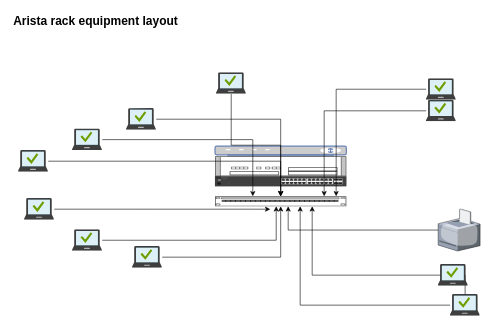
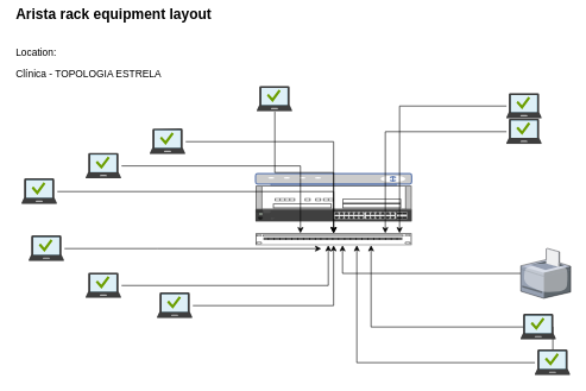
- <mxCell id="7" value="Arista rack equipment layout" style="text;html=1;resizable=1;points=[];autosize=0;align=left;verticalAlign=top;spacingTop=-4;fontSize=20;fontStyle=1" parent="1" vertex="1"><mxGeometry x="20" y="20" width="580" height="30" as="geometry" /></mxCell>
+ <mxCell id="7" value="Arista rack equipment layout" style="text;html=1;resizable=1;points=[];autosize=0;align=left;verticalAlign=top;spacingTop=-4;fontSize=20;fontStyle=1" parent="1" vertex="1"><mxGeometry x="20" y="5" width="580" height="30" as="geometry" /></mxCell>
+ <mxCell id="8" value="Location:" style="text;html=1;resizable=1;points=[];autosize=0;align=left;verticalAlign=middle;spacingTop=-4;fontSize=14;fontStyle=0" parent="1" vertex="1"><mxGeometry x="20" y="60" width="580" height="30" as="geometry" /></mxCell>
+ <mxCell id="9" value="Clínica - TOPOLOGIA ESTRELA" style="text;html=1;resizable=1;points=[];autosize=0;align=left;verticalAlign=middle;spacingTop=-4;fontSize=14;fontStyle=0" parent="1" vertex="1"><mxGeometry x="20" y="90" width="580" height="30" as="geometry" /></mxCell>
